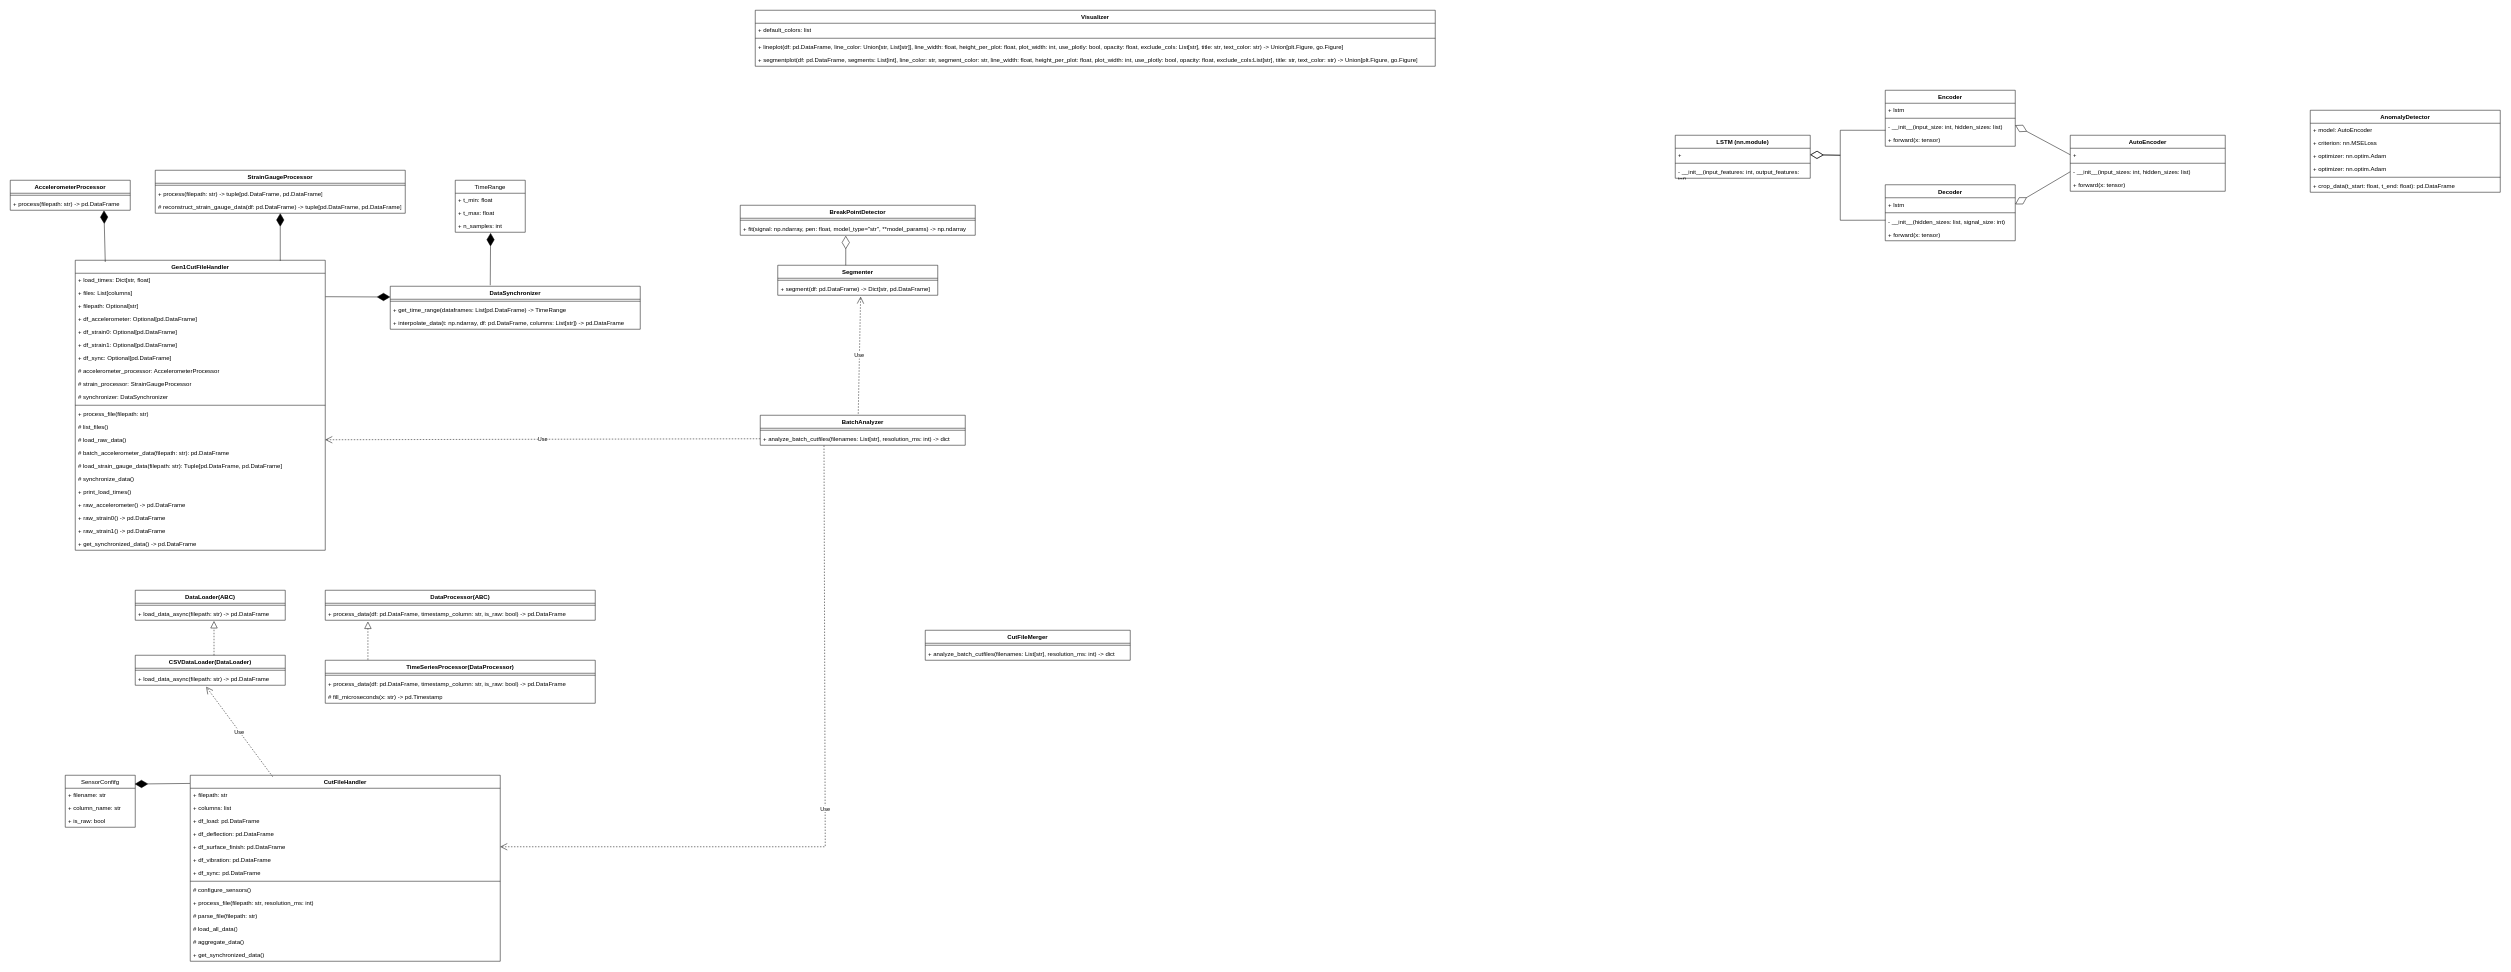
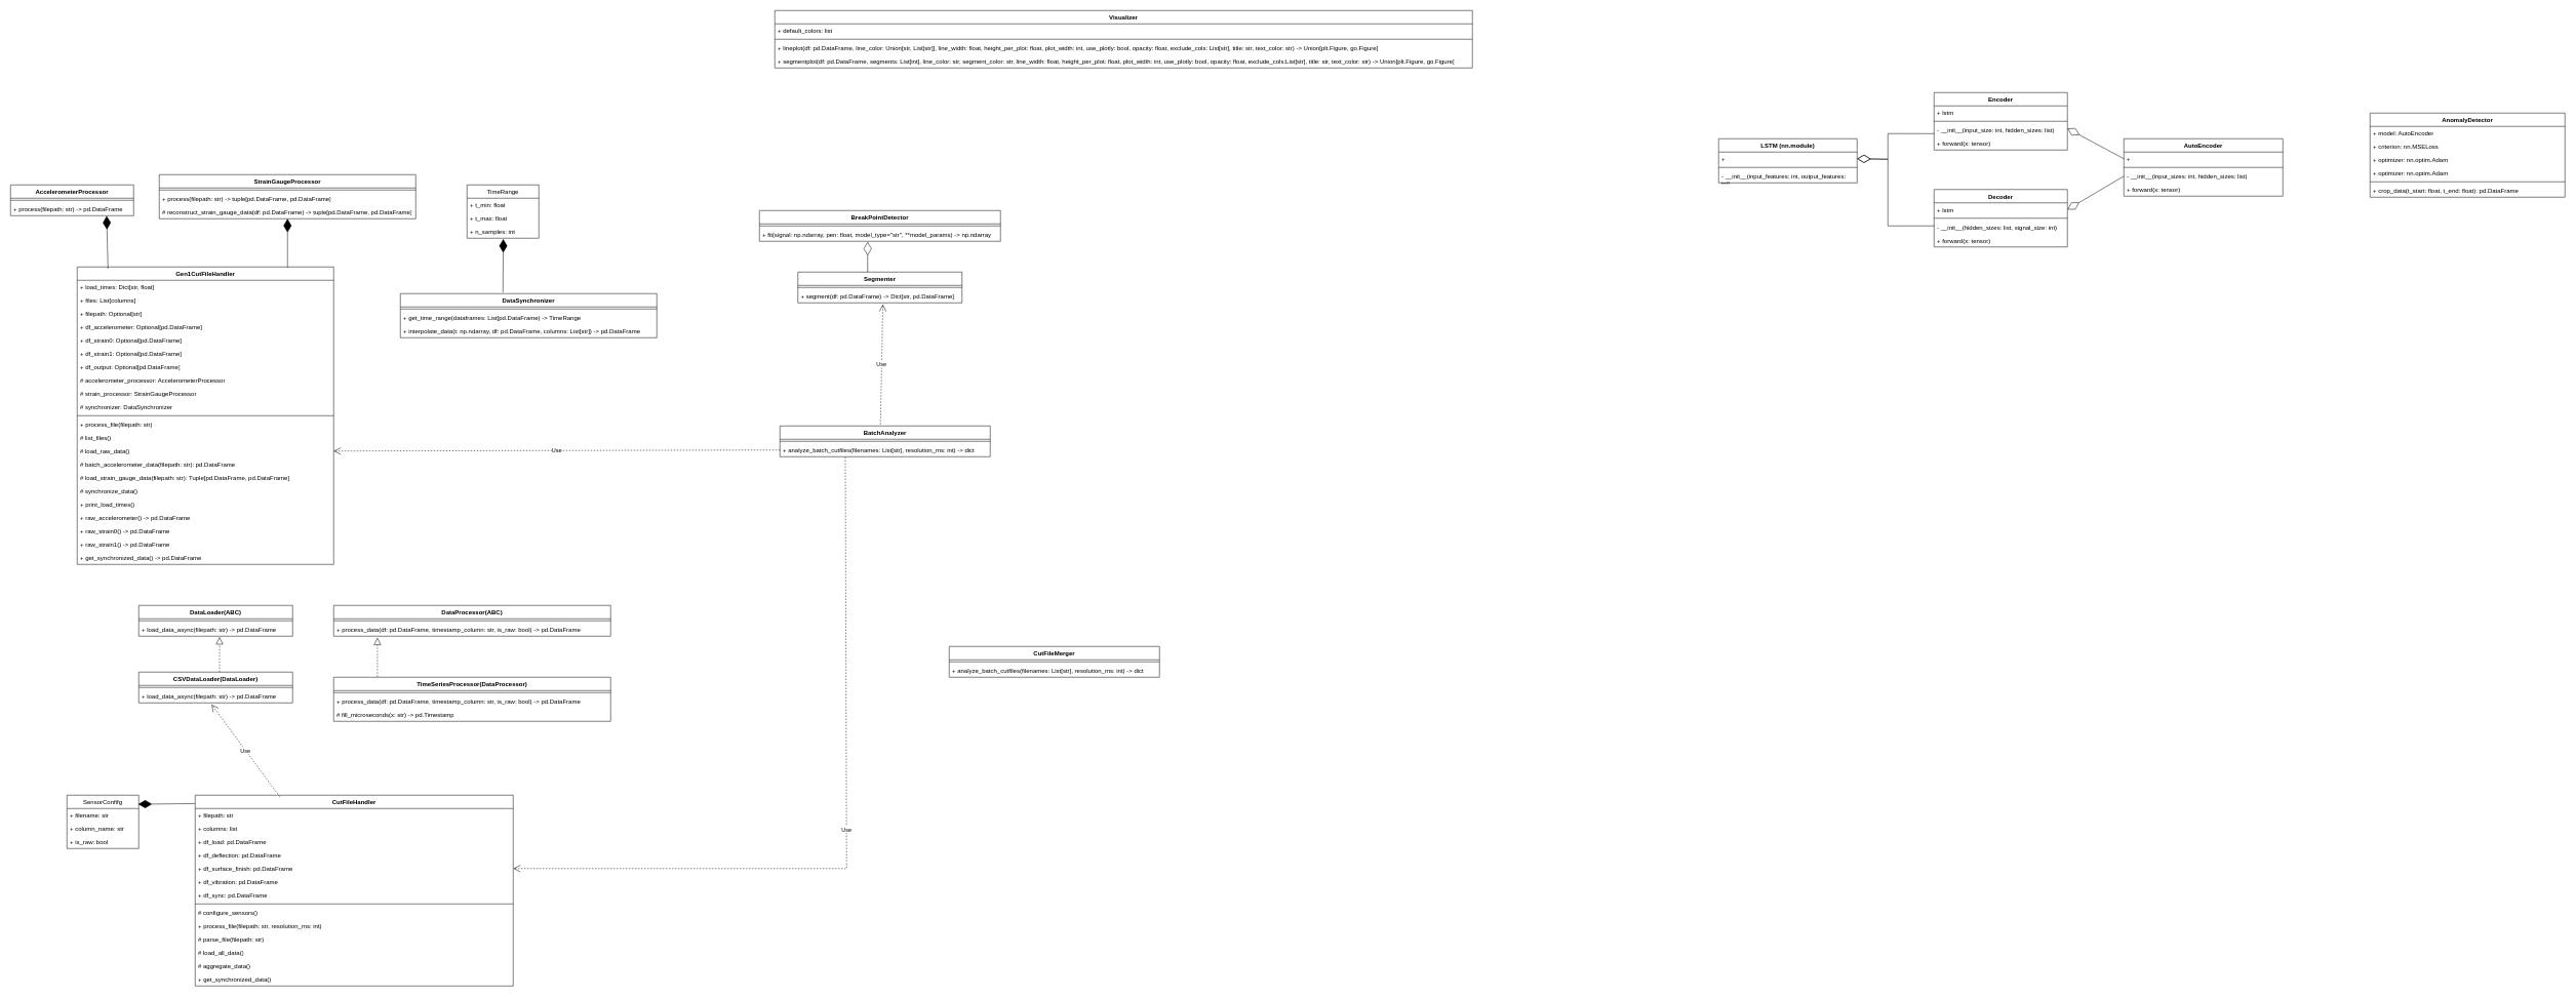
- <mxCell id="92" value="" style="endArrow=diamondThin;endFill=1;endSize=24;html=1;rounded=0;exitX=1.001;exitY=0.803;exitDx=0;exitDy=0;exitPerimeter=0;entryX=0;entryY=0.25;entryDx=0;entryDy=0;" parent="1" source="4" target="86" edge="1"><mxGeometry width="160" relative="1" as="geometry"><mxPoint x="570" y="531" as="sourcePoint" /><mxPoint x="570" y="436" as="targetPoint" /></mxGeometry></mxCell>
- <mxCell id="9" value="+ df_sync: Optional[pd.DataFrame]" style="text;strokeColor=none;fillColor=none;align=left;verticalAlign=top;spacingLeft=4;spacingRight=4;overflow=hidden;rotatable=0;points=[[0,0.5],[1,0.5]];portConstraint=eastwest;whiteSpace=wrap;html=1;" parent="2" vertex="1"><mxGeometry y="182" width="500" height="26" as="geometry" /></mxCell>
+ <mxCell id="9" value="+ df_output: Optional[pd.DataFrame]" style="text;strokeColor=none;fillColor=none;align=left;verticalAlign=top;spacingLeft=4;spacingRight=4;overflow=hidden;rotatable=0;points=[[0,0.5],[1,0.5]];portConstraint=eastwest;whiteSpace=wrap;html=1;" parent="2" vertex="1"><mxGeometry y="182" width="500" height="26" as="geometry" /></mxCell>
